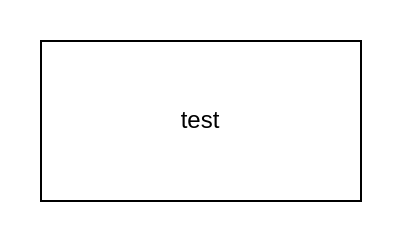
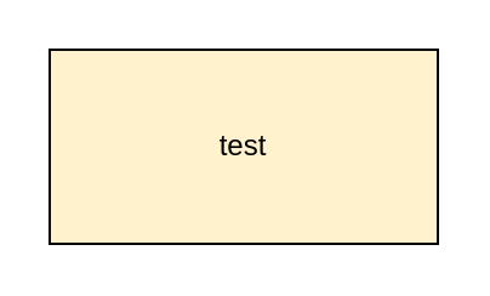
- <mxCell id="2" value="test" style="rounded=0;whiteSpace=wrap;html=1;hachureGap=4;" vertex="1" parent="1"><mxGeometry x="20" y="20" width="160" height="80" as="geometry" /></mxCell>
+ <mxCell id="2" value="test" style="rounded=0;whiteSpace=wrap;html=1;hachureGap=4;fillColor=#fff2cc;" vertex="1" parent="1"><mxGeometry x="20" y="20" width="160" height="80" as="geometry" /></mxCell>
